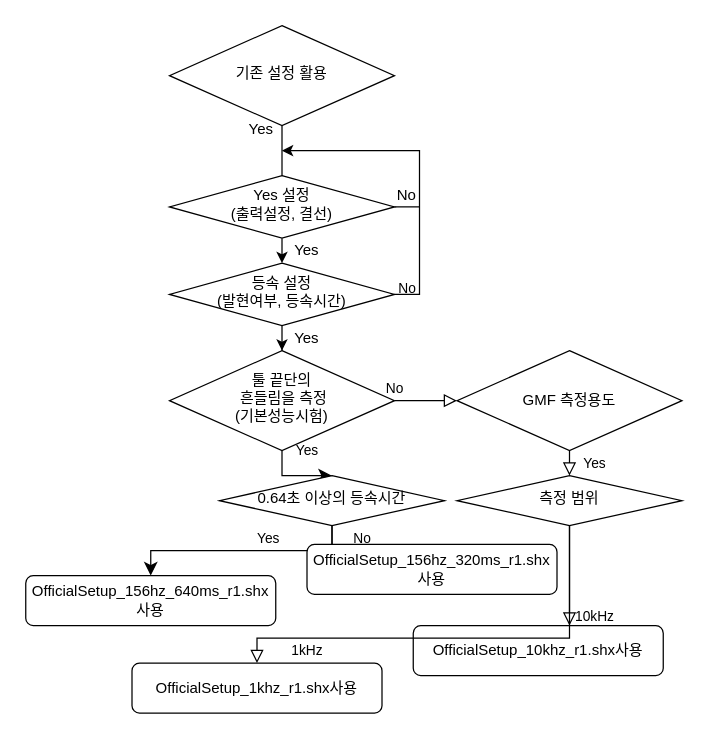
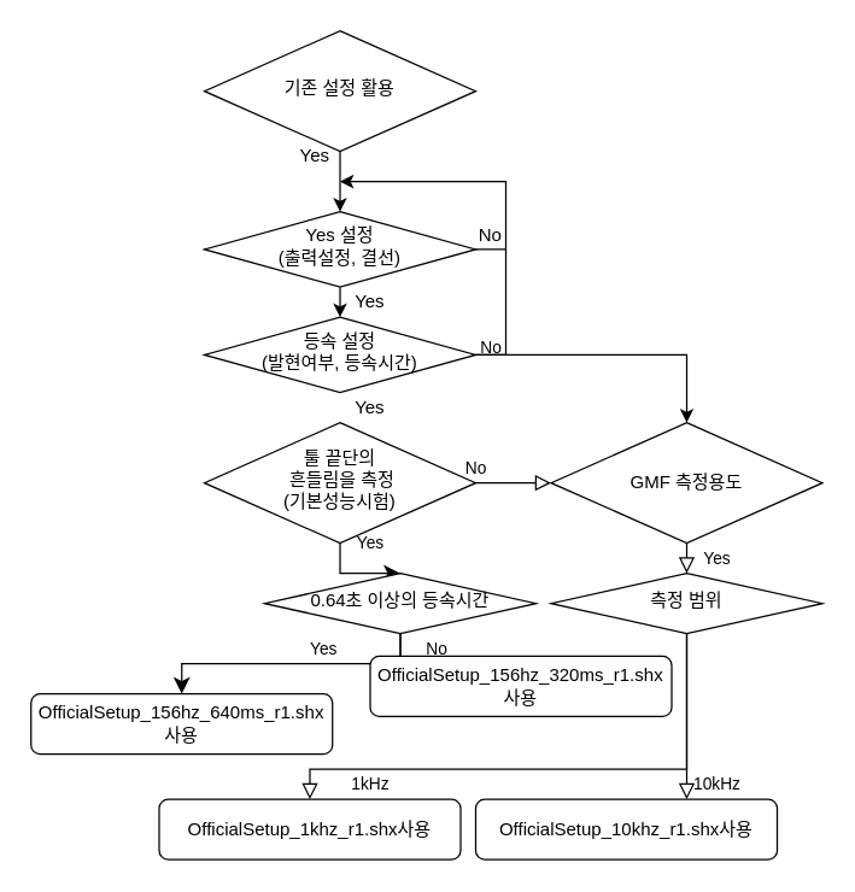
- <mxCell id="15" value="" style="edgeStyle=orthogonalEdgeStyle;rounded=0;orthogonalLoop=1;jettySize=auto;html=1;sketch=0;exitX=0.5;exitY=1;exitDx=0;exitDy=0;endArrow=none;" edge="1" parent="1" source="16" target="14"><mxGeometry relative="1" as="geometry"><mxPoint x="225" y="120" as="targetPoint" /><mxPoint x="225" y="100" as="sourcePoint" /></mxGeometry></mxCell>
+ <mxCell id="15" value="" style="edgeStyle=orthogonalEdgeStyle;rounded=0;orthogonalLoop=1;jettySize=auto;html=1;sketch=0;exitX=0.5;exitY=1;exitDx=0;exitDy=0;" edge="1" parent="1" source="16" target="14"><mxGeometry relative="1" as="geometry"><mxPoint x="225" y="120" as="targetPoint" /><mxPoint x="225" y="100" as="sourcePoint" /></mxGeometry></mxCell>
- <mxCell id="11" value="" style="edgeStyle=orthogonalEdgeStyle;rounded=0;orthogonalLoop=1;jettySize=auto;html=1;" edge="1" parent="1" source="12" target="4"><mxGeometry relative="1" as="geometry" /></mxCell>
+ <mxCell id="11" value="" style="edgeStyle=orthogonalEdgeStyle;rounded=0;orthogonalLoop=1;jettySize=auto;html=1;" edge="1" parent="1" source="12" target="10"><mxGeometry relative="1" as="geometry" /></mxCell>
- <mxCell id="25" value="OfficialSetup_10khz_r1.shx사용" style="rounded=1;whiteSpace=wrap;html=1;fontSize=12;glass=0;strokeWidth=1;shadow=0;" vertex="1" parent="1"><mxGeometry x="330" y="500" width="200" height="40" as="geometry" /></mxCell>
+ <mxCell id="25" value="OfficialSetup_10khz_r1.shx사용" style="rounded=1;whiteSpace=wrap;html=1;fontSize=12;glass=0;strokeWidth=1;shadow=0;" vertex="1" parent="1"><mxGeometry x="315" y="530" width="200" height="40" as="geometry" /></mxCell>
